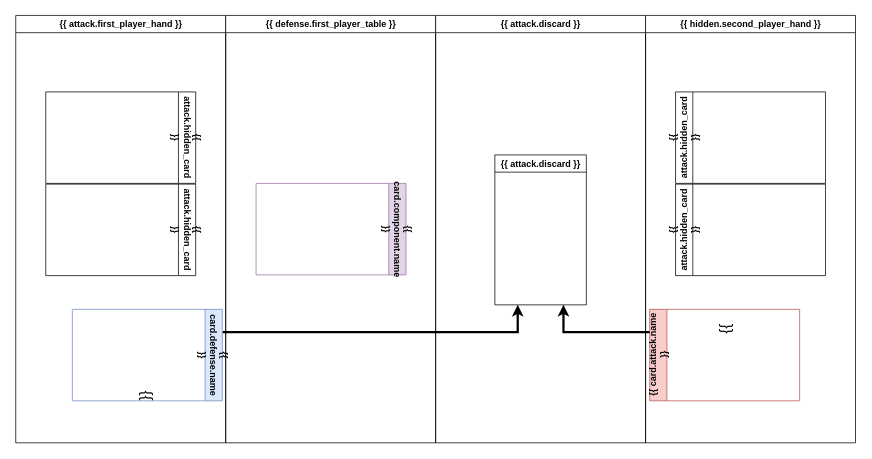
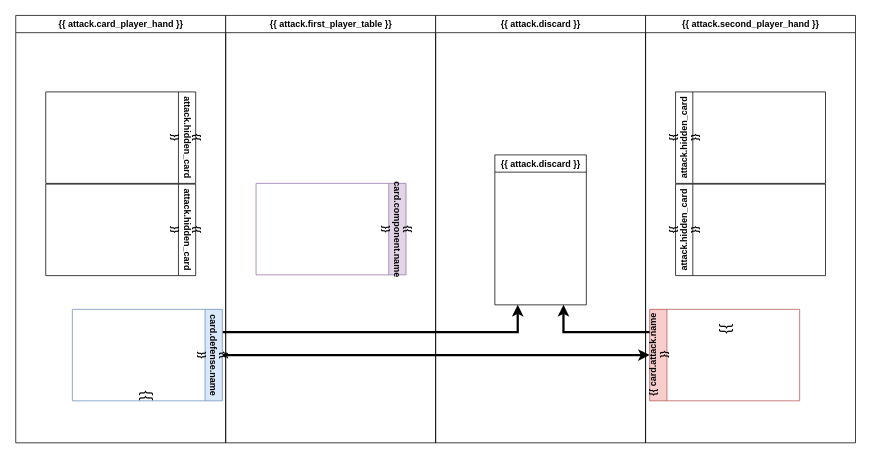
- <mxCell id="2" value="{{ attack.first_player_hand }}" style="swimlane;whiteSpace=wrap" parent="1" vertex="1"><mxGeometry x="20.5" y="20" width="280" height="570" as="geometry" /></mxCell>
+ <mxCell id="2" value="{{ attack.card_player_hand }}" style="swimlane;whiteSpace=wrap" parent="1" vertex="1"><mxGeometry x="20.5" y="20" width="280" height="570" as="geometry" /></mxCell>
- <mxCell id="5" value="{{ defense.first_player_table }}" style="swimlane;whiteSpace=wrap" parent="1" vertex="1"><mxGeometry x="300.5" y="20" width="280" height="570" as="geometry" /></mxCell>
+ <mxCell id="5" value="{{ attack.first_player_table }}" style="swimlane;whiteSpace=wrap" parent="1" vertex="1"><mxGeometry x="300.5" y="20" width="280" height="570" as="geometry" /></mxCell>
- <mxCell id="10" value="{{ hidden.second_player_hand }}" style="swimlane;whiteSpace=wrap" parent="1" vertex="1"><mxGeometry x="860.5" y="20" width="280" height="570" as="geometry" /></mxCell>
+ <mxCell id="10" value="{{ attack.second_player_hand }}" style="swimlane;whiteSpace=wrap" parent="1" vertex="1"><mxGeometry x="860.5" y="20" width="280" height="570" as="geometry" /></mxCell>
+ <mxCell id="15" style="edgeStyle=orthogonalEdgeStyle;rounded=0;orthogonalLoop=1;jettySize=auto;html=1;exitX=0;exitY=0.5;exitDx=0;exitDy=0;entryX=0;entryY=0.5;entryDx=0;entryDy=0;strokeWidth=3;" edge="1" parent="1" source="17" target="13"><mxGeometry relative="1" as="geometry" /></mxCell>
